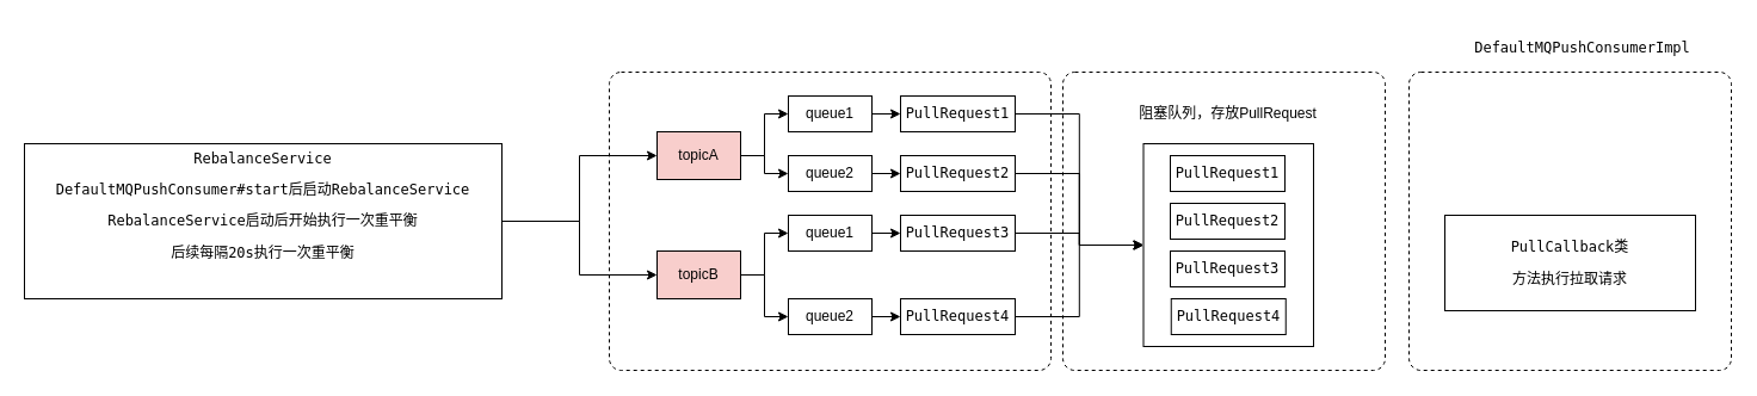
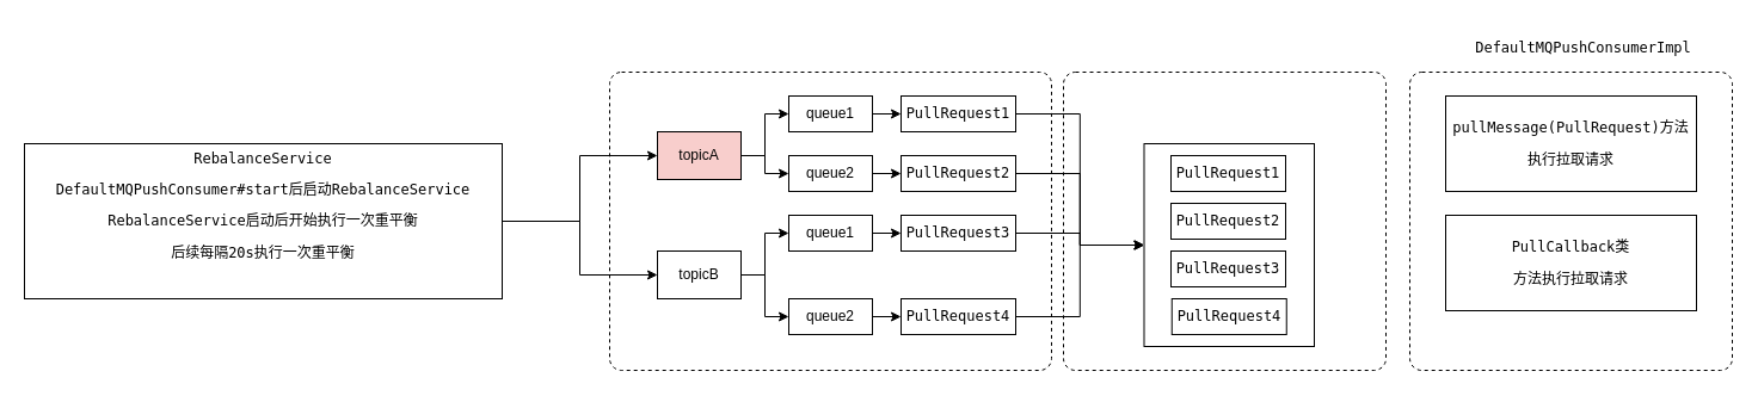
- <mxCell id="34" value="阻塞队列，存放&lt;span&gt;PullRequest&lt;/span&gt;" style="text;html=1;strokeColor=none;fillColor=none;align=center;verticalAlign=middle;whiteSpace=wrap;rounded=0;" vertex="1" parent="1"><mxGeometry x="941.25" y="80" width="175" height="30" as="geometry" /></mxCell>
+ <mxCell id="19" value="&lt;pre&gt;pullMessage(PullRequest)方法&lt;/pre&gt;&lt;pre&gt;执行拉取请求&lt;/pre&gt;" style="rounded=0;whiteSpace=wrap;html=1;" vertex="1" parent="1"><mxGeometry x="1210" y="80" width="210" height="80" as="geometry" /></mxCell>
- <mxCell id="8" value="topicB" style="rounded=0;whiteSpace=wrap;html=1;fillColor=#f8cecc;" vertex="1" parent="1"><mxGeometry x="550" y="210" width="70" height="40" as="geometry" /></mxCell>
+ <mxCell id="8" value="topicB" style="rounded=0;whiteSpace=wrap;html=1;" vertex="1" parent="1"><mxGeometry x="550" y="210" width="70" height="40" as="geometry" /></mxCell>
